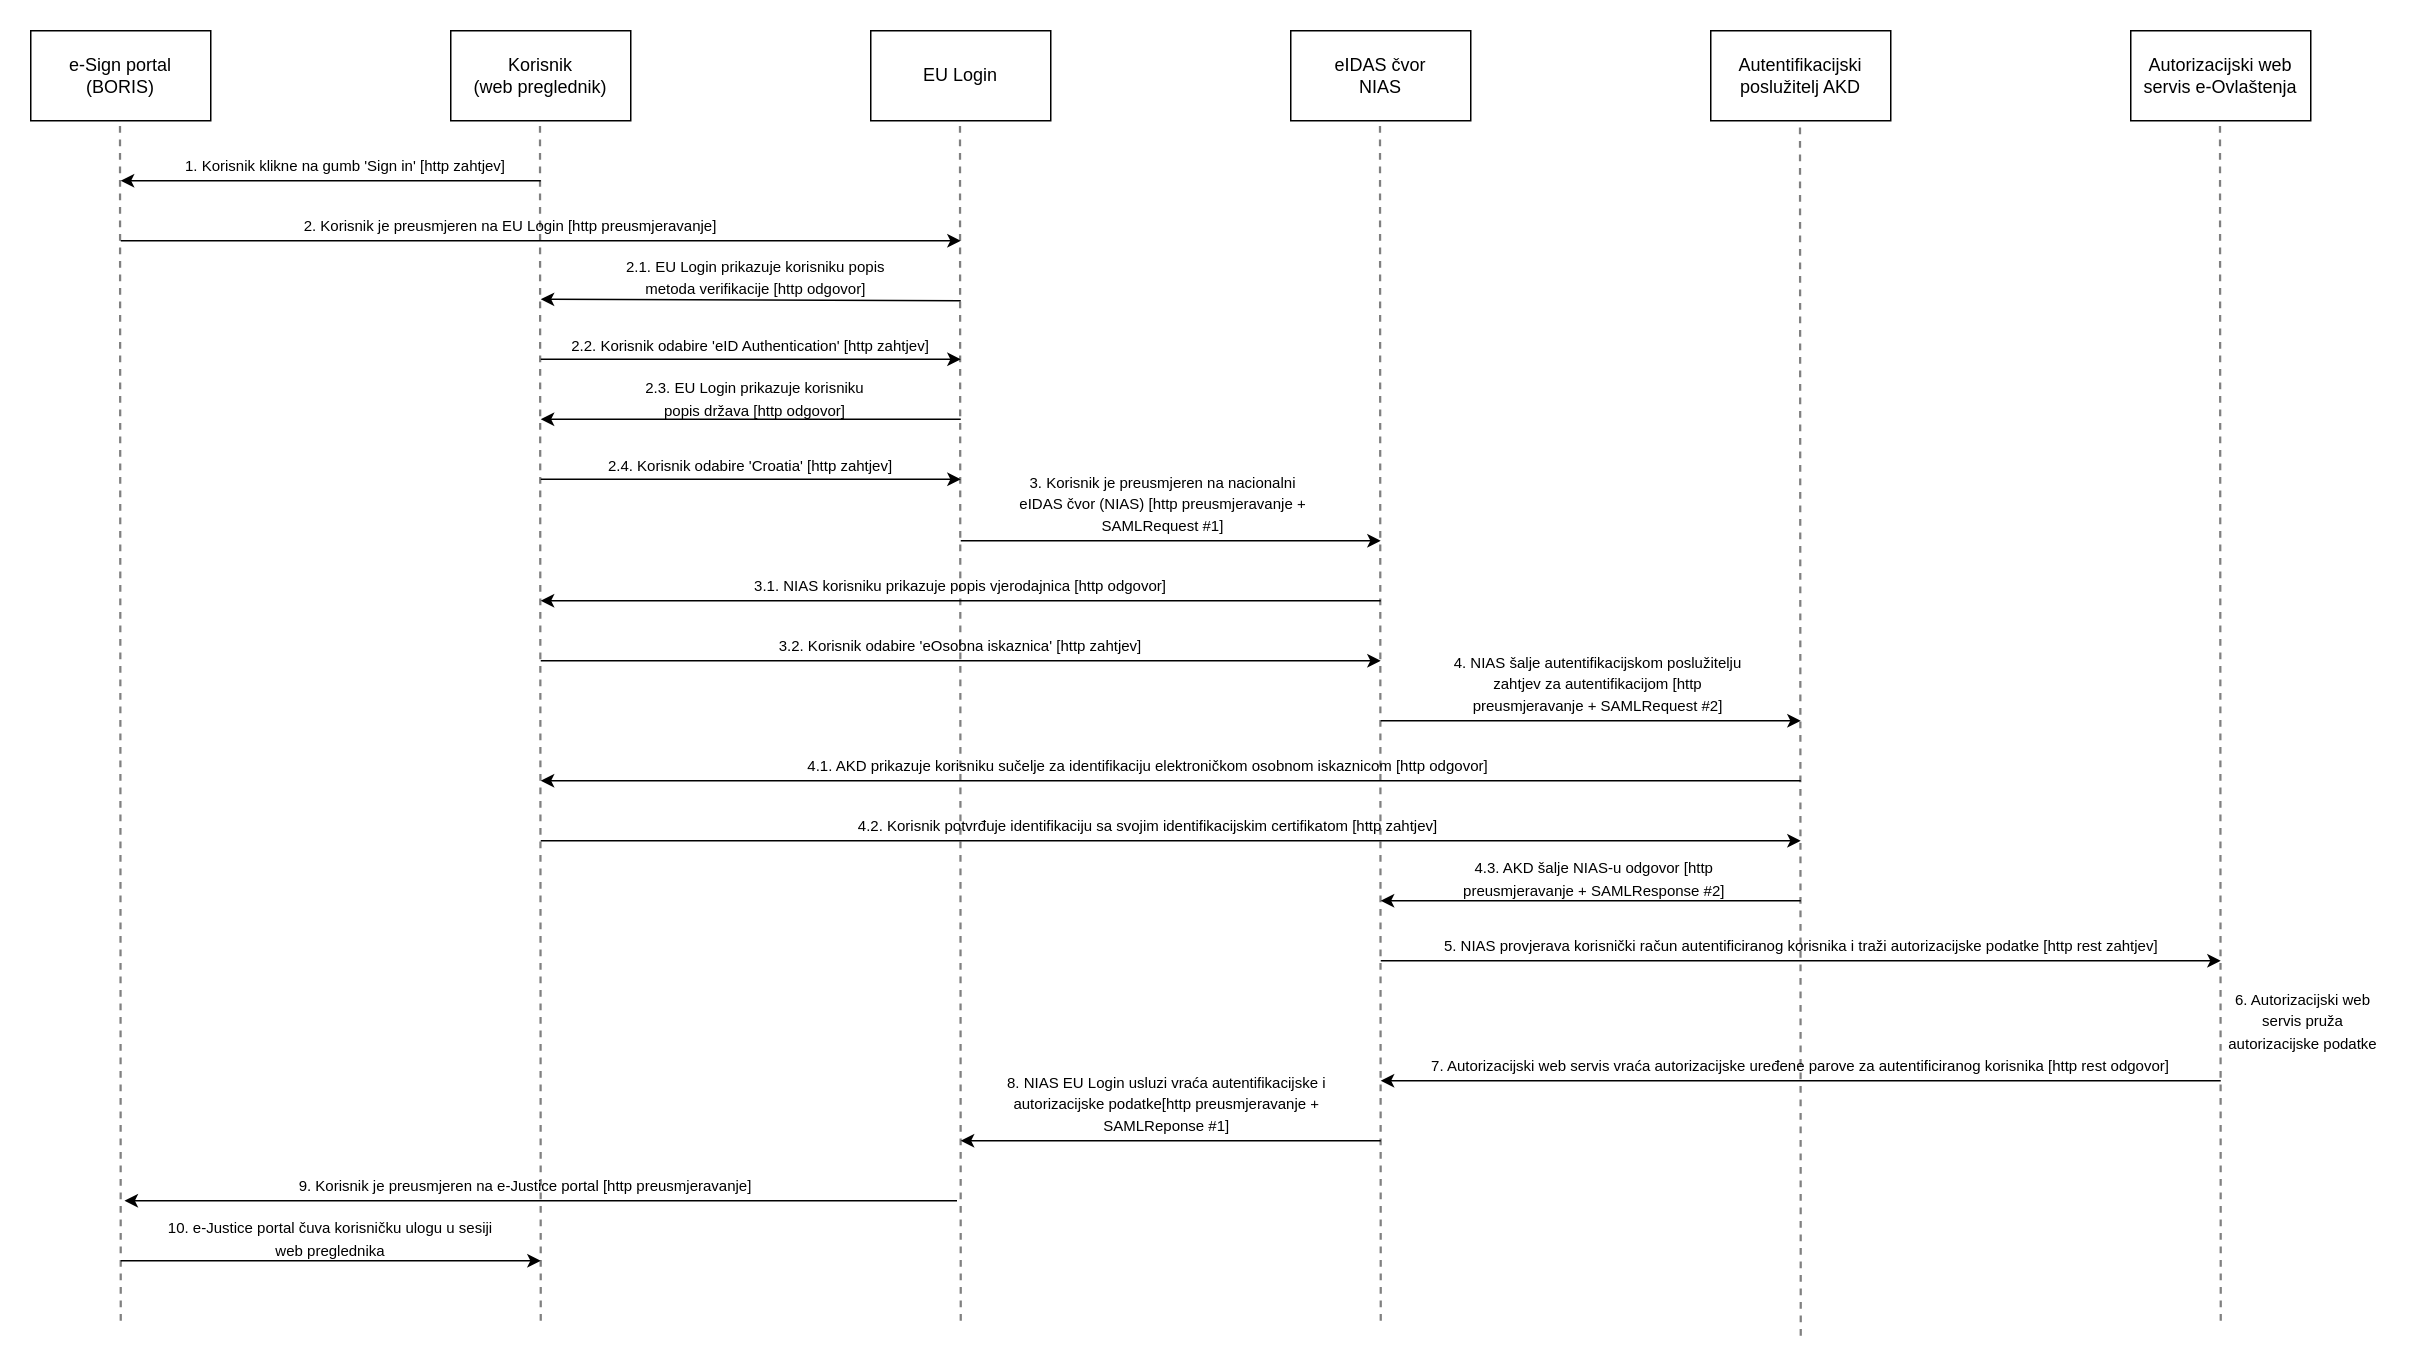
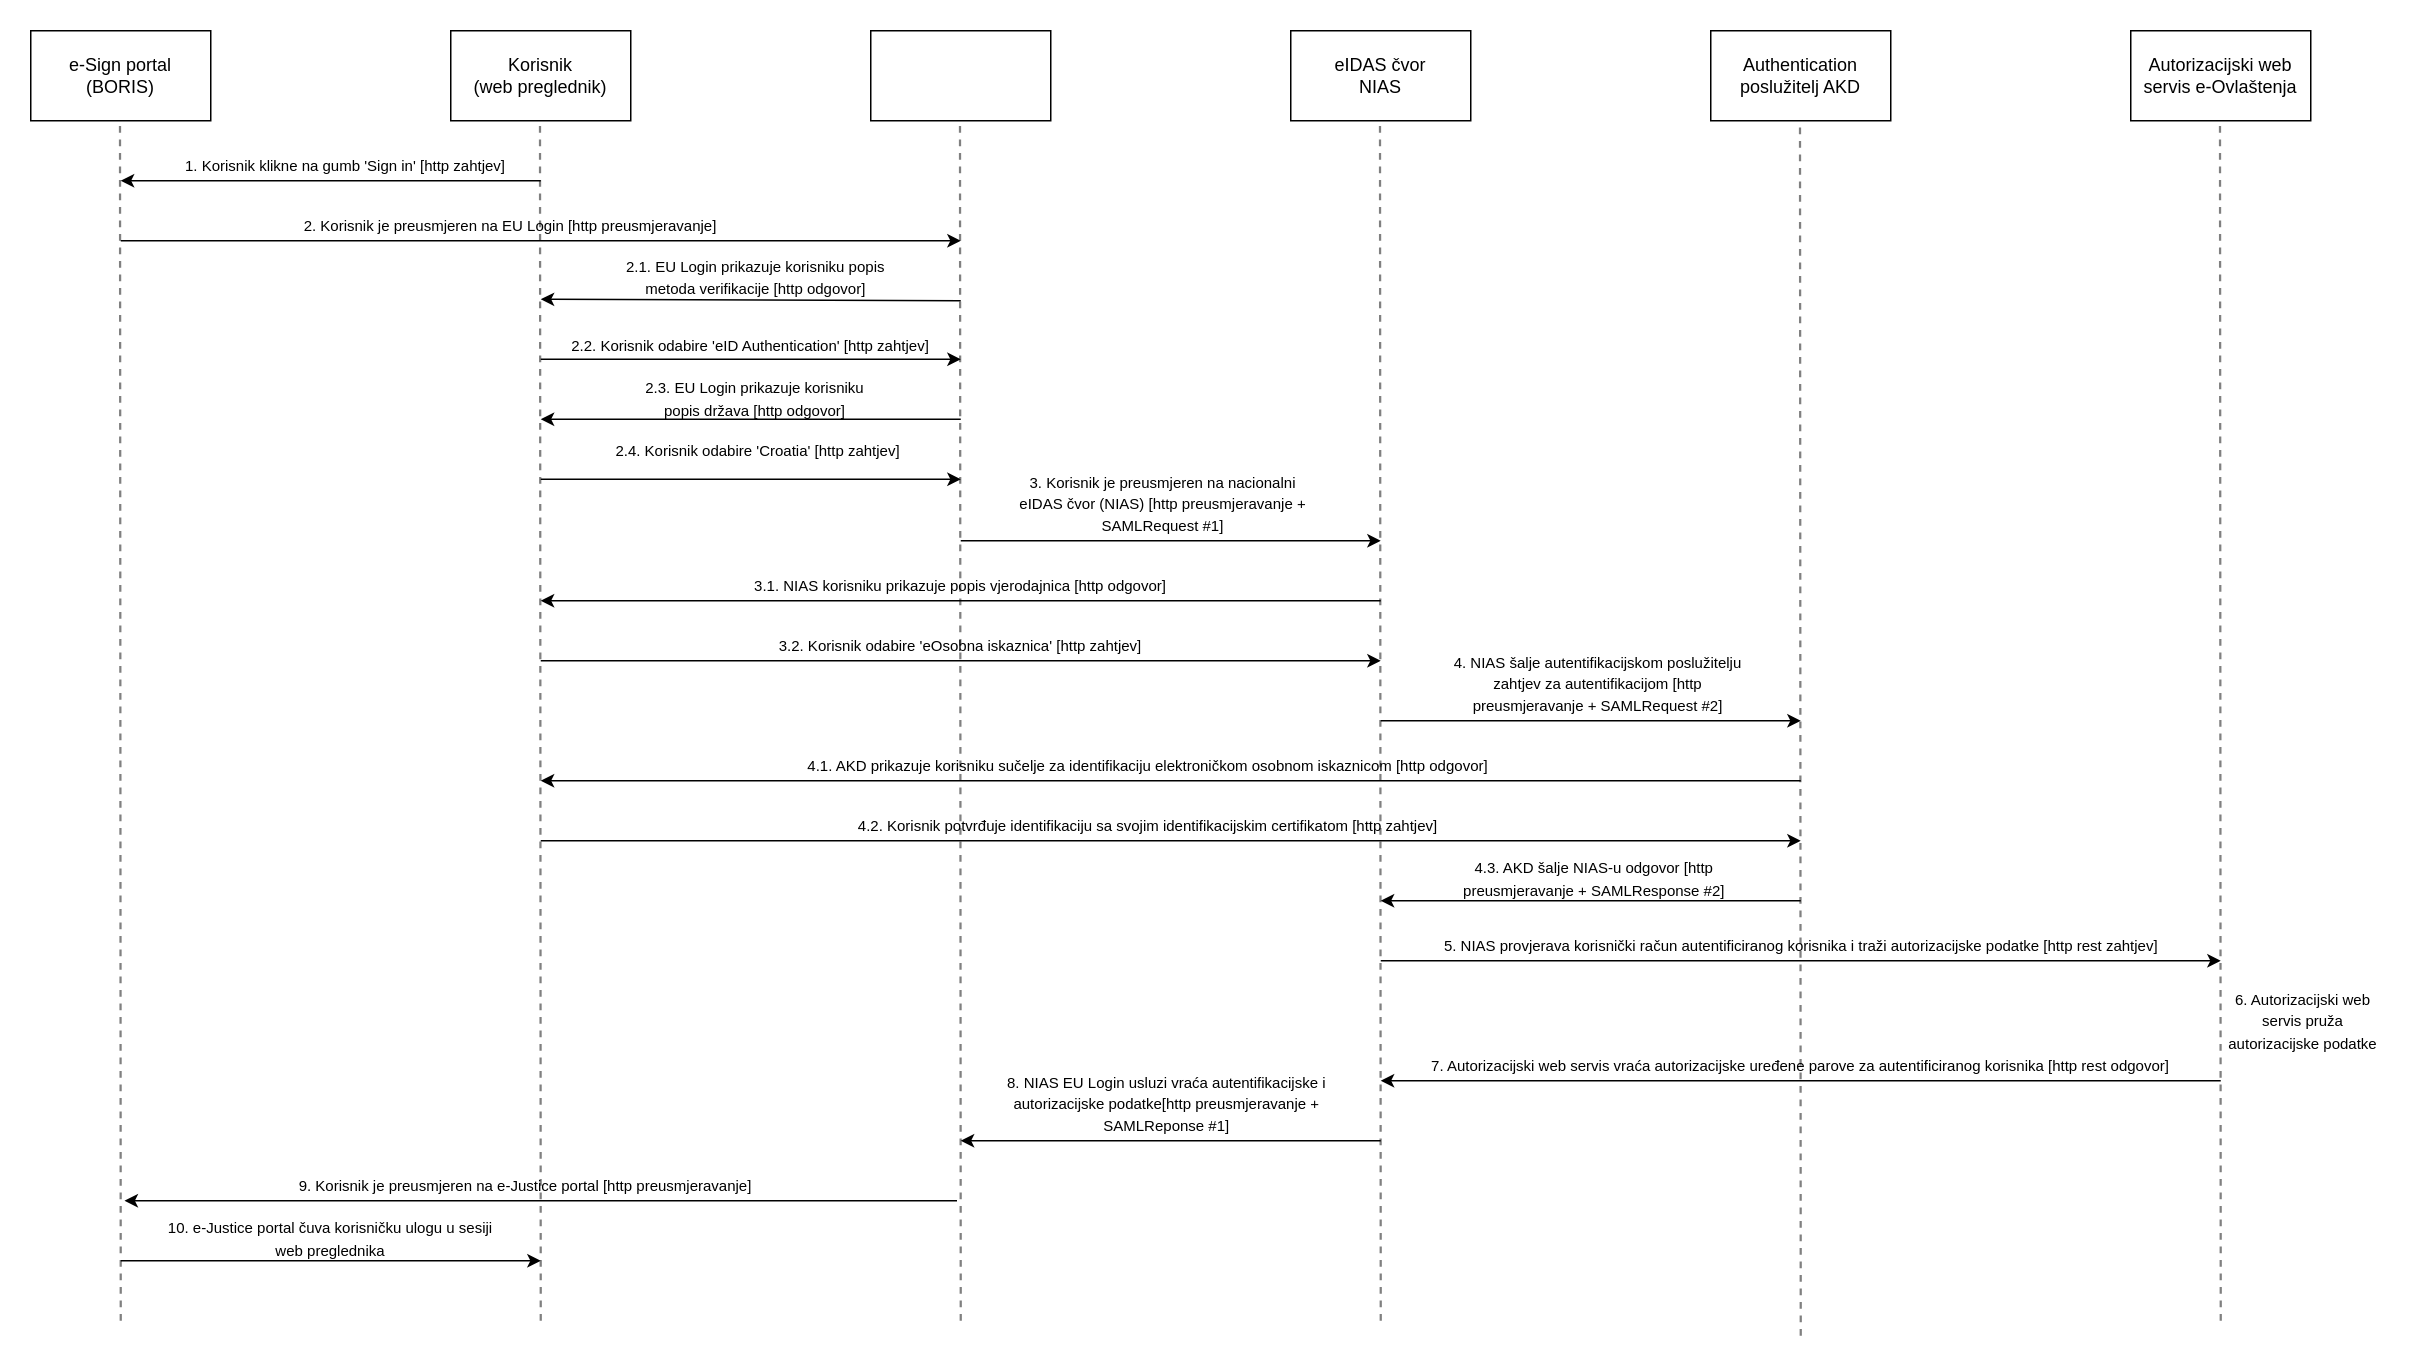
- <mxCell id="7" value="EU Login" style="text;html=1;align=center;verticalAlign=middle;whiteSpace=wrap;rounded=0;" vertex="1" parent="1"><mxGeometry x="585" y="35" width="110" height="30" as="geometry" /></mxCell>
- <mxCell id="33" value="Autentifikacijski poslužitelj AKD" style="text;html=1;align=center;verticalAlign=middle;whiteSpace=wrap;rounded=0;" vertex="1" parent="1"><mxGeometry x="1145" y="35" width="110" height="30" as="geometry" /></mxCell>
+ <mxCell id="33" value="Authentication poslužitelj AKD" style="text;html=1;align=center;verticalAlign=middle;whiteSpace=wrap;rounded=0;" vertex="1" parent="1"><mxGeometry x="1145" y="35" width="110" height="30" as="geometry" /></mxCell>
- <mxCell id="25" value="&lt;font style=&quot;font-size: 10px;&quot;&gt;2.4. Korisnik odabire 'Croatia' [http zahtjev]&lt;/font&gt;" style="text;html=1;align=center;verticalAlign=middle;whiteSpace=wrap;rounded=0;" vertex="1" parent="1"><mxGeometry x="390" y="300" width="220" height="20" as="geometry" /></mxCell>
+ <mxCell id="25" value="&lt;font style=&quot;font-size: 10px;&quot;&gt;2.4. Korisnik odabire 'Croatia' [http zahtjev]&lt;/font&gt;" style="text;html=1;align=center;verticalAlign=middle;whiteSpace=wrap;rounded=0;" vertex="1" parent="1"><mxGeometry x="395" y="290" width="220" height="20" as="geometry" /></mxCell>
